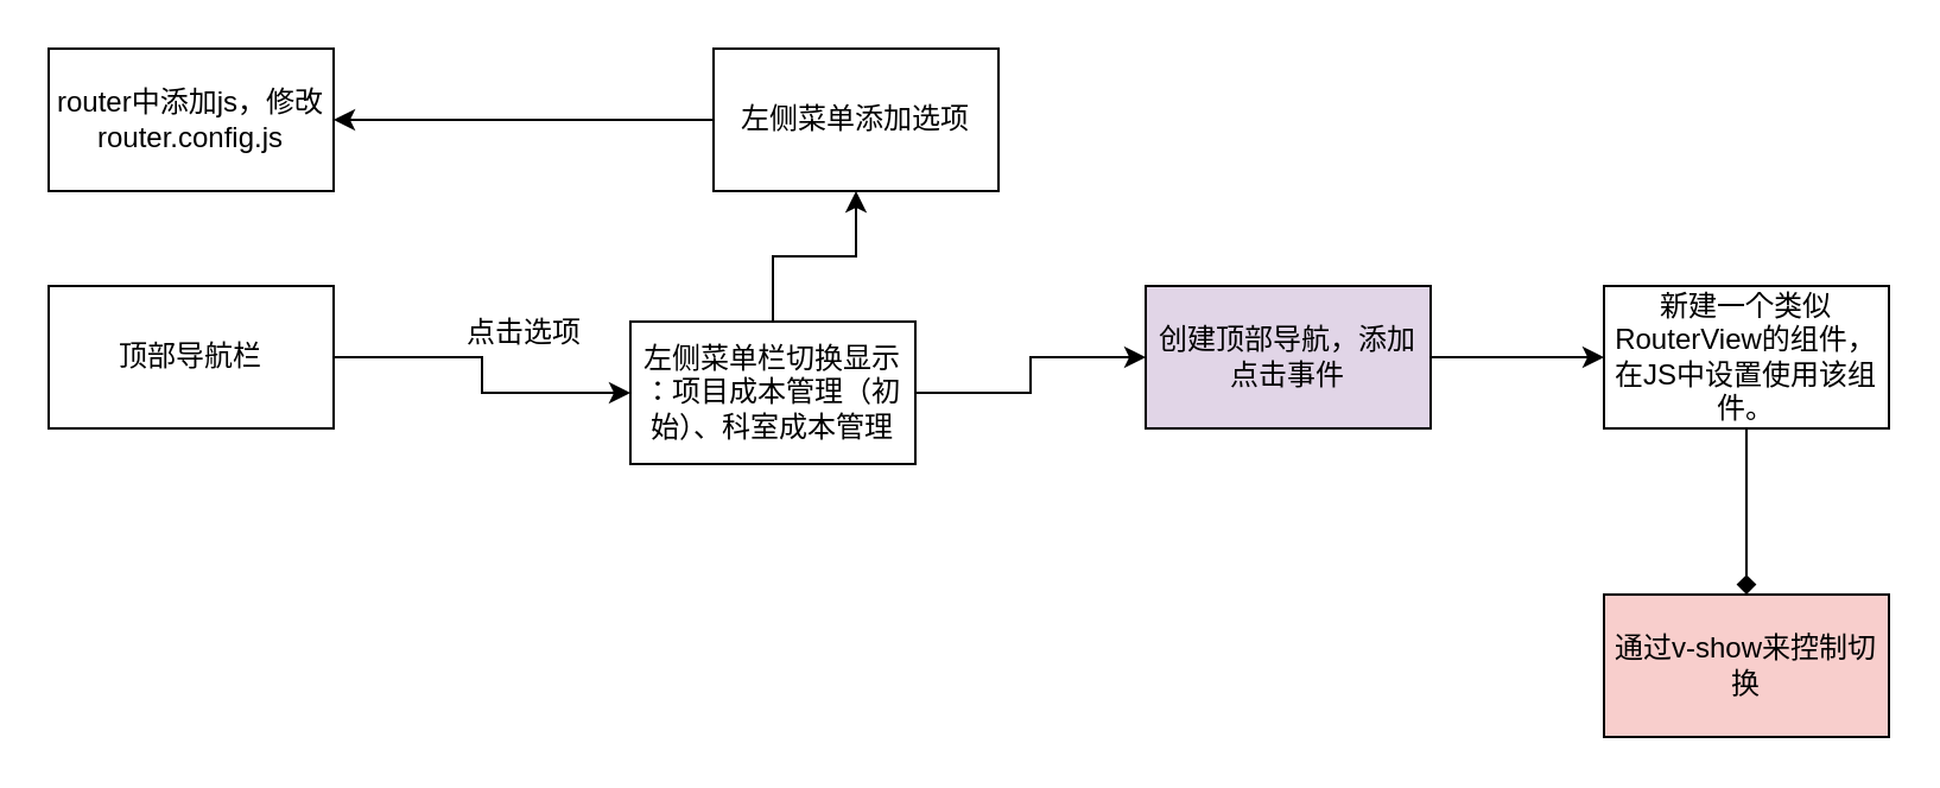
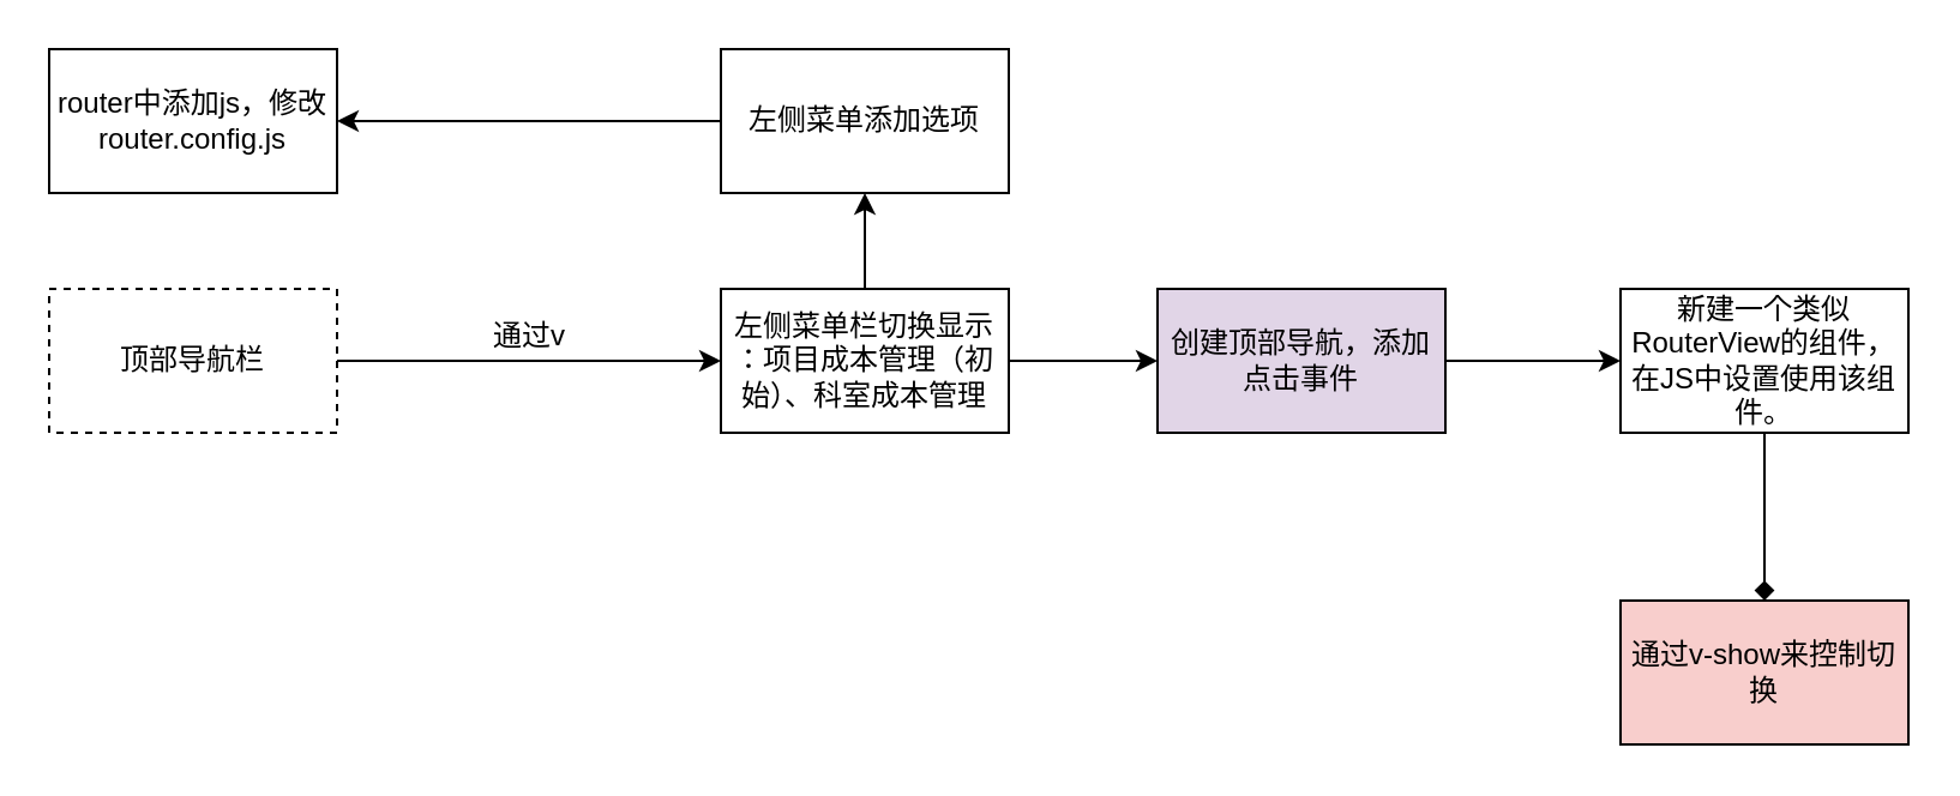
- <mxCell id="9" value="&lt;div&gt;点击选项&lt;/div&gt;" style="text;html=1;align=center;verticalAlign=middle;resizable=0;points=[];autosize=1;" parent="1" vertex="1"><mxGeometry x="190" y="130" width="60" height="20" as="geometry" /></mxCell>
+ <mxCell id="9" value="&lt;div&gt;通过v&lt;/div&gt;" style="text;html=1;align=center;verticalAlign=middle;resizable=0;points=[];autosize=1;" parent="1" vertex="1"><mxGeometry x="190" y="130" width="60" height="20" as="geometry" /></mxCell>
- <mxCell id="6" value="顶部导航栏" style="rounded=0;whiteSpace=wrap;html=1;" parent="1" vertex="1"><mxGeometry x="20" y="120" width="120" height="60" as="geometry" /></mxCell>
+ <mxCell id="6" value="顶部导航栏" style="rounded=0;whiteSpace=wrap;html=1;dashed=1;" parent="1" vertex="1"><mxGeometry x="20" y="120" width="120" height="60" as="geometry" /></mxCell>
- <mxCell id="8" value="&lt;div&gt;左侧菜单栏切换显示&lt;/div&gt;：项目成本管理（初始）、科室成本管理" style="rounded=0;whiteSpace=wrap;html=1;" parent="1" vertex="1"><mxGeometry x="265" y="135" width="120" height="60" as="geometry" /></mxCell>
+ <mxCell id="8" value="&lt;div&gt;左侧菜单栏切换显示&lt;/div&gt;：项目成本管理（初始）、科室成本管理" style="rounded=0;whiteSpace=wrap;html=1;" parent="1" vertex="1"><mxGeometry x="300" y="120" width="120" height="60" as="geometry" /></mxCell>
